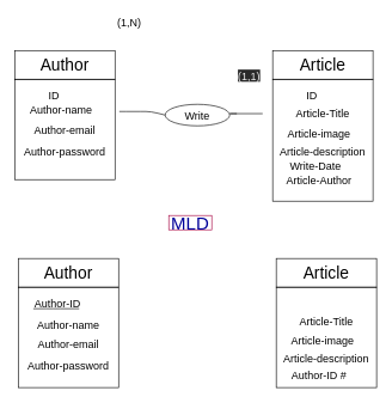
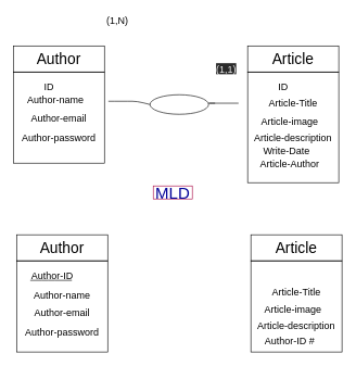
- <mxCell id="17" value="Write" style="text;html=1;strokeColor=none;fillColor=none;align=center;verticalAlign=middle;whiteSpace=wrap;rounded=0;fontSize=15;" parent="1" vertex="1"><mxGeometry x="255" y="150" width="40" height="20" as="geometry" /></mxCell>
- <mxCell id="37" value="&lt;font style=&quot;font-size: 25px&quot; color=&quot;#000099&quot;&gt;MLD&lt;/font&gt;" style="text;html=1;strokeColor=#A50040;align=center;verticalAlign=middle;whiteSpace=wrap;rounded=0;fontColor=#ffffff;fillColor=#FFFFFF;" parent="1" vertex="1"><mxGeometry x="235" y="300" width="60" height="20" as="geometry" /></mxCell>
+ <mxCell id="37" value="&lt;font style=&quot;font-size: 25px&quot; color=&quot;#000099&quot;&gt;MLD&lt;/font&gt;" style="text;html=1;strokeColor=#A50040;align=center;verticalAlign=middle;whiteSpace=wrap;rounded=0;fontColor=#ffffff;fillColor=#FFFFFF;" parent="1" vertex="1"><mxGeometry x="235" y="285" width="60" height="20" as="geometry" /></mxCell>
